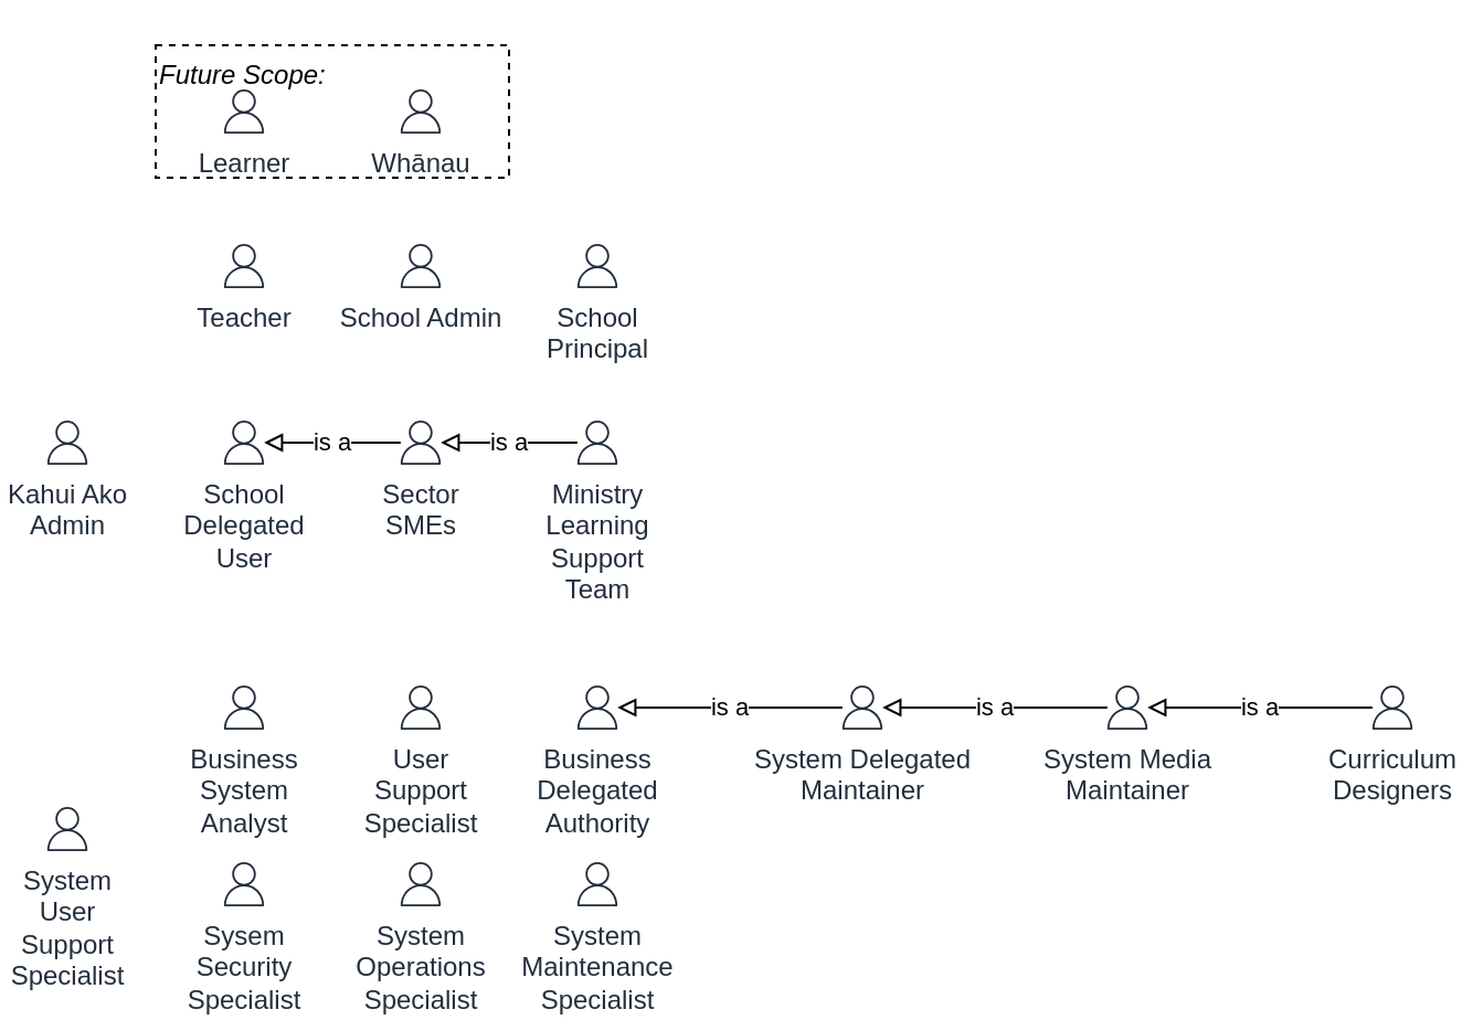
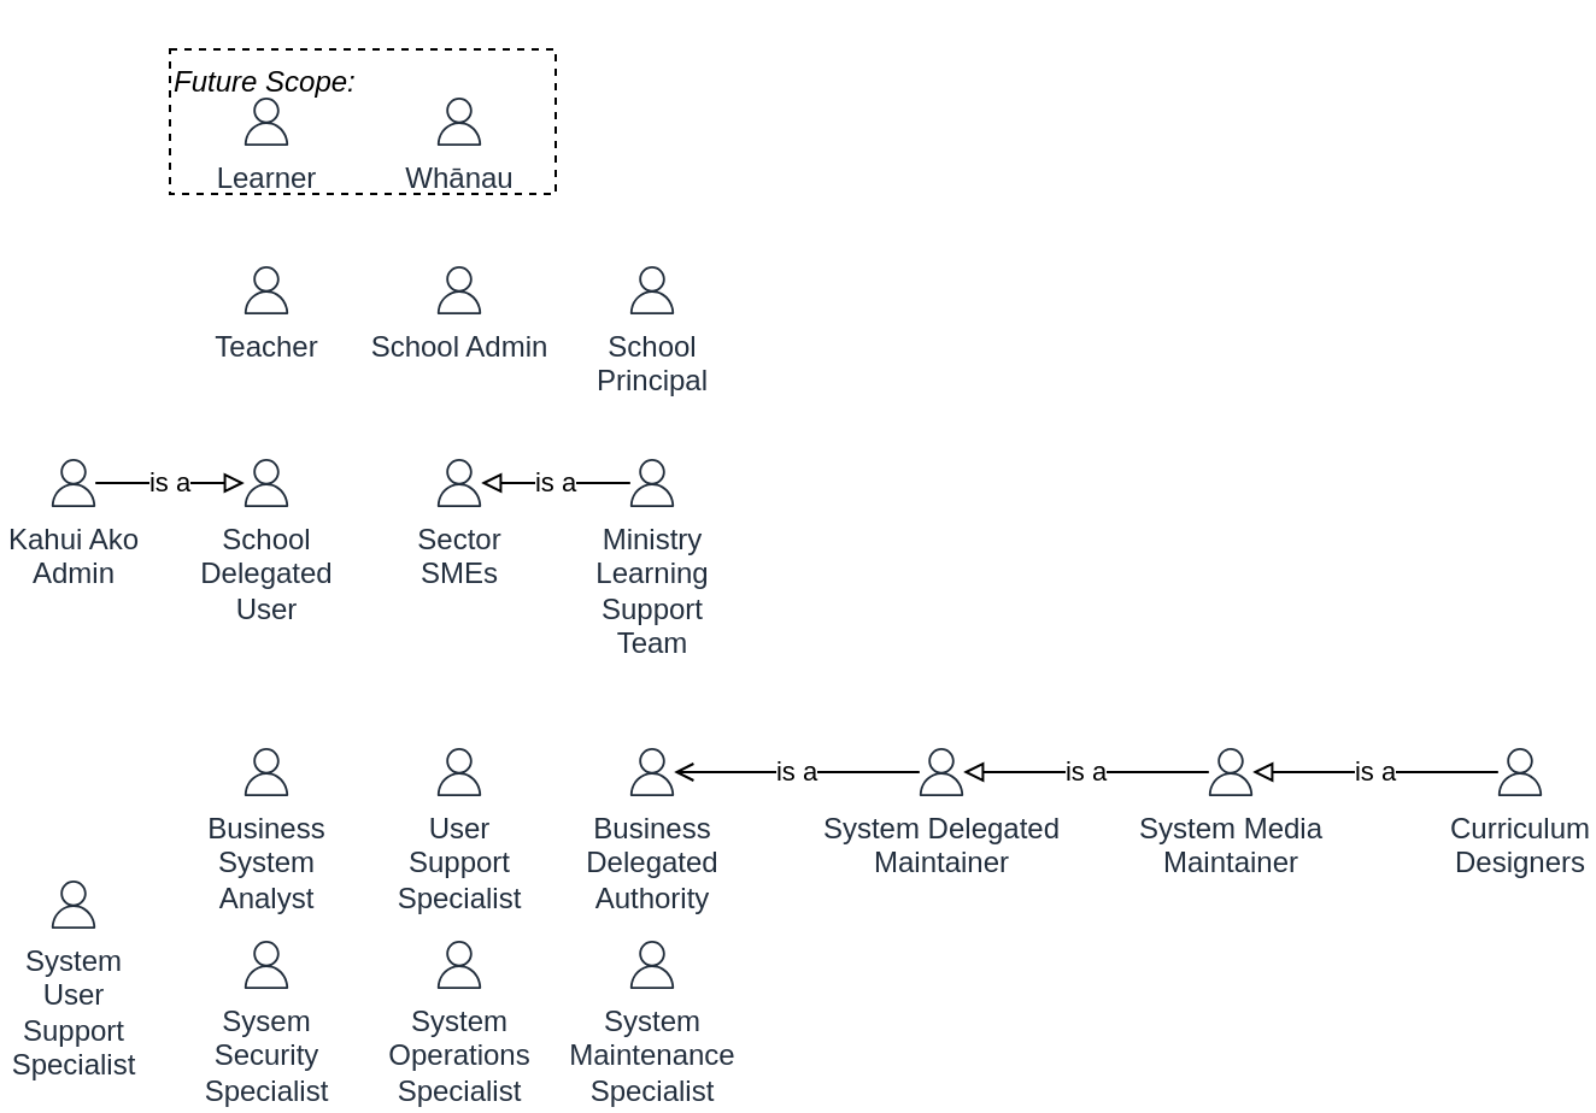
+ <mxCell id="23" value="is a" style="edgeStyle=orthogonalEdgeStyle;rounded=0;orthogonalLoop=1;jettySize=auto;html=1;endArrow=block;endFill=0;" parent="1" source="24" target="11" edge="1"><mxGeometry relative="1" as="geometry" /></mxCell>
- <mxCell id="15" value="is a" style="edgeStyle=orthogonalEdgeStyle;rounded=0;orthogonalLoop=1;jettySize=auto;html=1;endArrow=block;endFill=0;" parent="1" source="16" target="11" edge="1"><mxGeometry relative="1" as="geometry" /></mxCell>
- <mxCell id="19" value="is a" style="edgeStyle=orthogonalEdgeStyle;rounded=0;orthogonalLoop=1;jettySize=auto;html=1;endArrow=block;endFill=0;" parent="1" source="20" target="4" edge="1"><mxGeometry relative="1" as="geometry" /></mxCell>
+ <mxCell id="19" value="is a" style="edgeStyle=orthogonalEdgeStyle;rounded=0;orthogonalLoop=1;jettySize=auto;html=1;endArrow=open;endFill=0;" parent="1" source="20" target="4" edge="1"><mxGeometry relative="1" as="geometry" /></mxCell>
